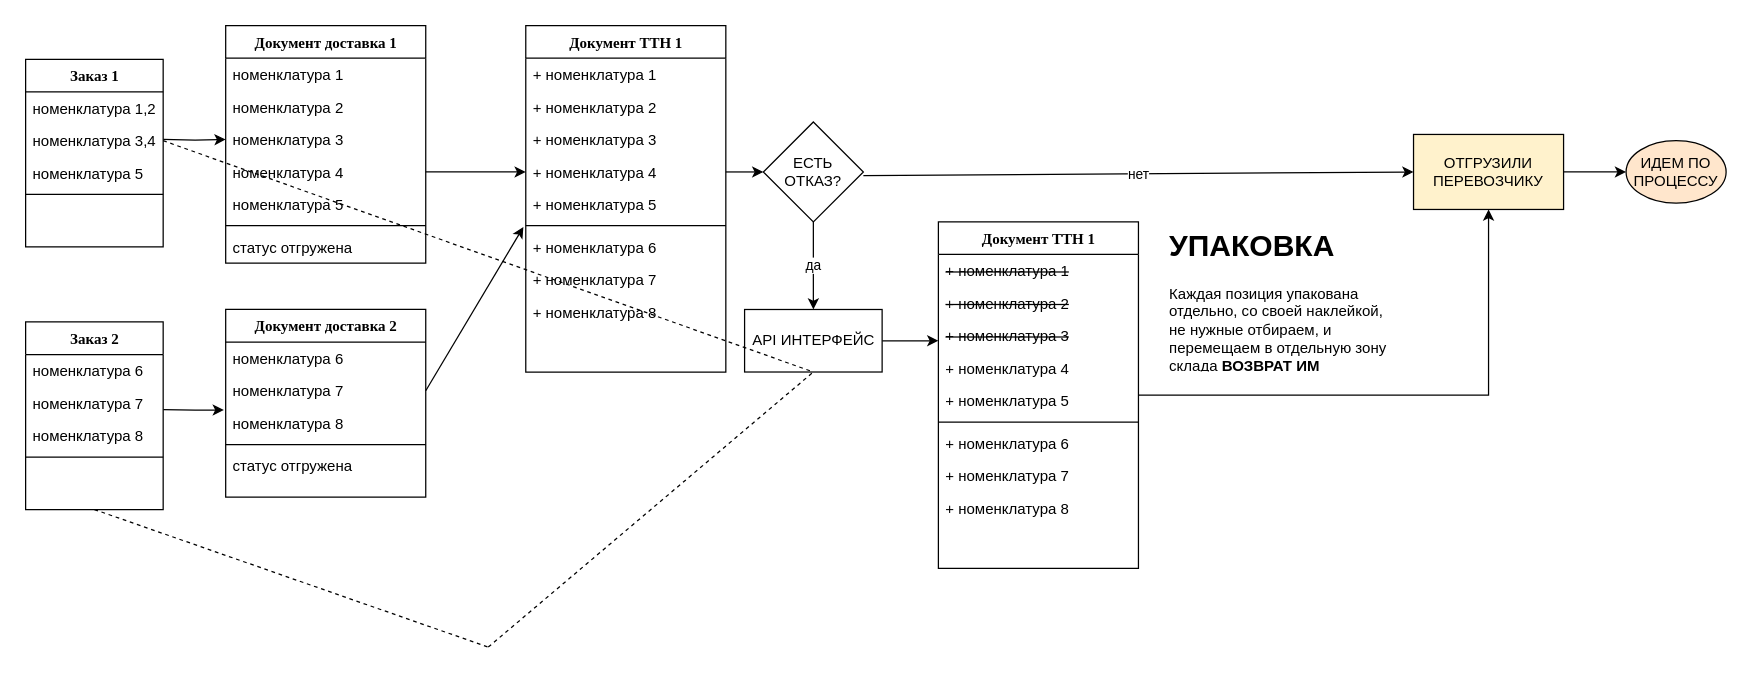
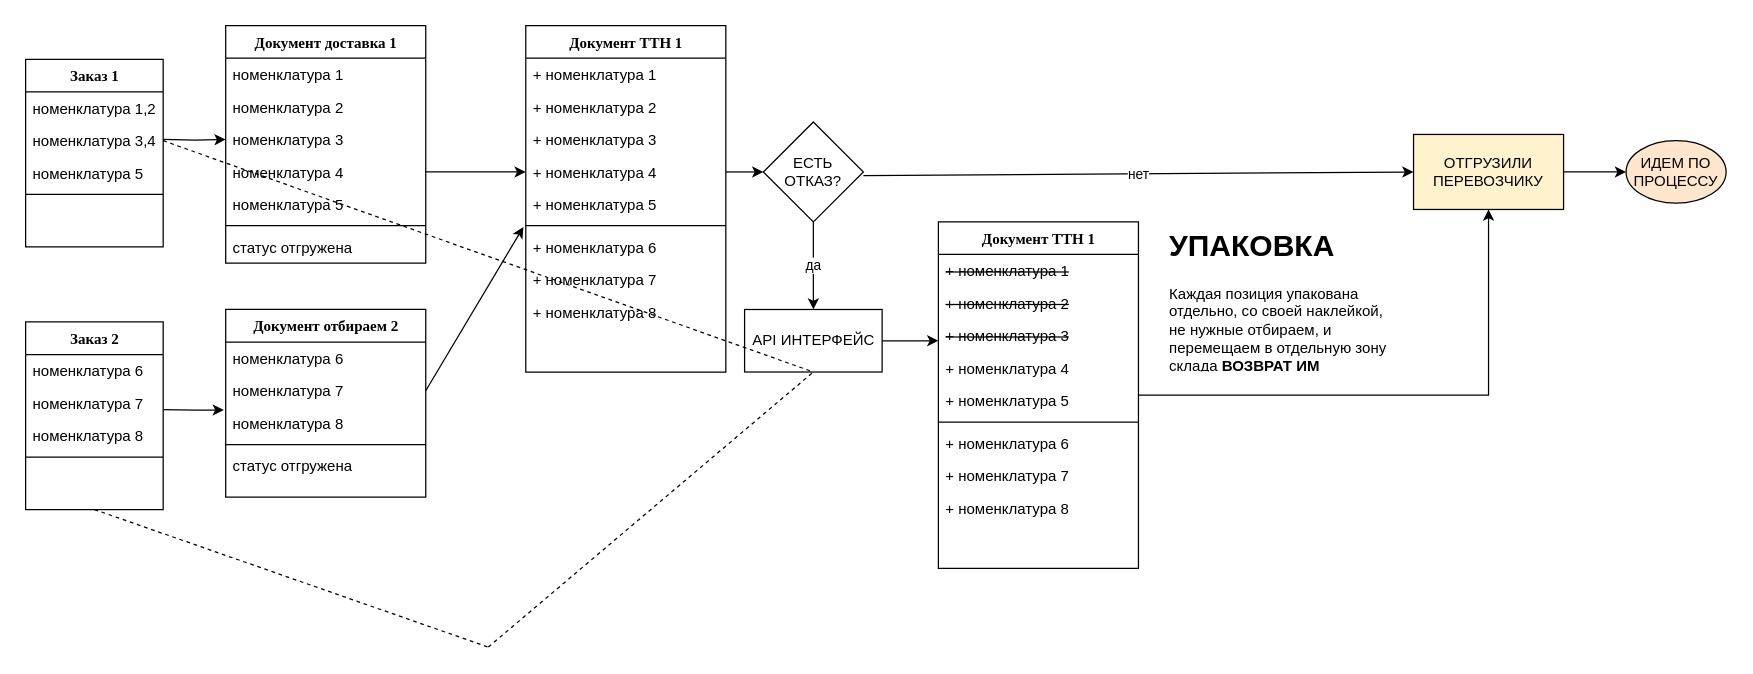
- <mxCell id="20" value="Документ доставка 2" style="swimlane;html=1;fontStyle=1;align=center;verticalAlign=top;childLayout=stackLayout;horizontal=1;startSize=26;horizontalStack=0;resizeParent=1;resizeLast=0;collapsible=1;marginBottom=0;swimlaneFillColor=#ffffff;rounded=0;shadow=0;comic=0;labelBackgroundColor=none;strokeWidth=1;fillColor=none;fontFamily=Verdana;fontSize=12" parent="1" vertex="1"><mxGeometry x="180" y="247" width="160" height="150" as="geometry" /></mxCell>
+ <mxCell id="20" value="Документ отбираем 2" style="swimlane;html=1;fontStyle=1;align=center;verticalAlign=top;childLayout=stackLayout;horizontal=1;startSize=26;horizontalStack=0;resizeParent=1;resizeLast=0;collapsible=1;marginBottom=0;swimlaneFillColor=#ffffff;rounded=0;shadow=0;comic=0;labelBackgroundColor=none;strokeWidth=1;fillColor=none;fontFamily=Verdana;fontSize=12" parent="1" vertex="1"><mxGeometry x="180" y="247" width="160" height="150" as="geometry" /></mxCell>
